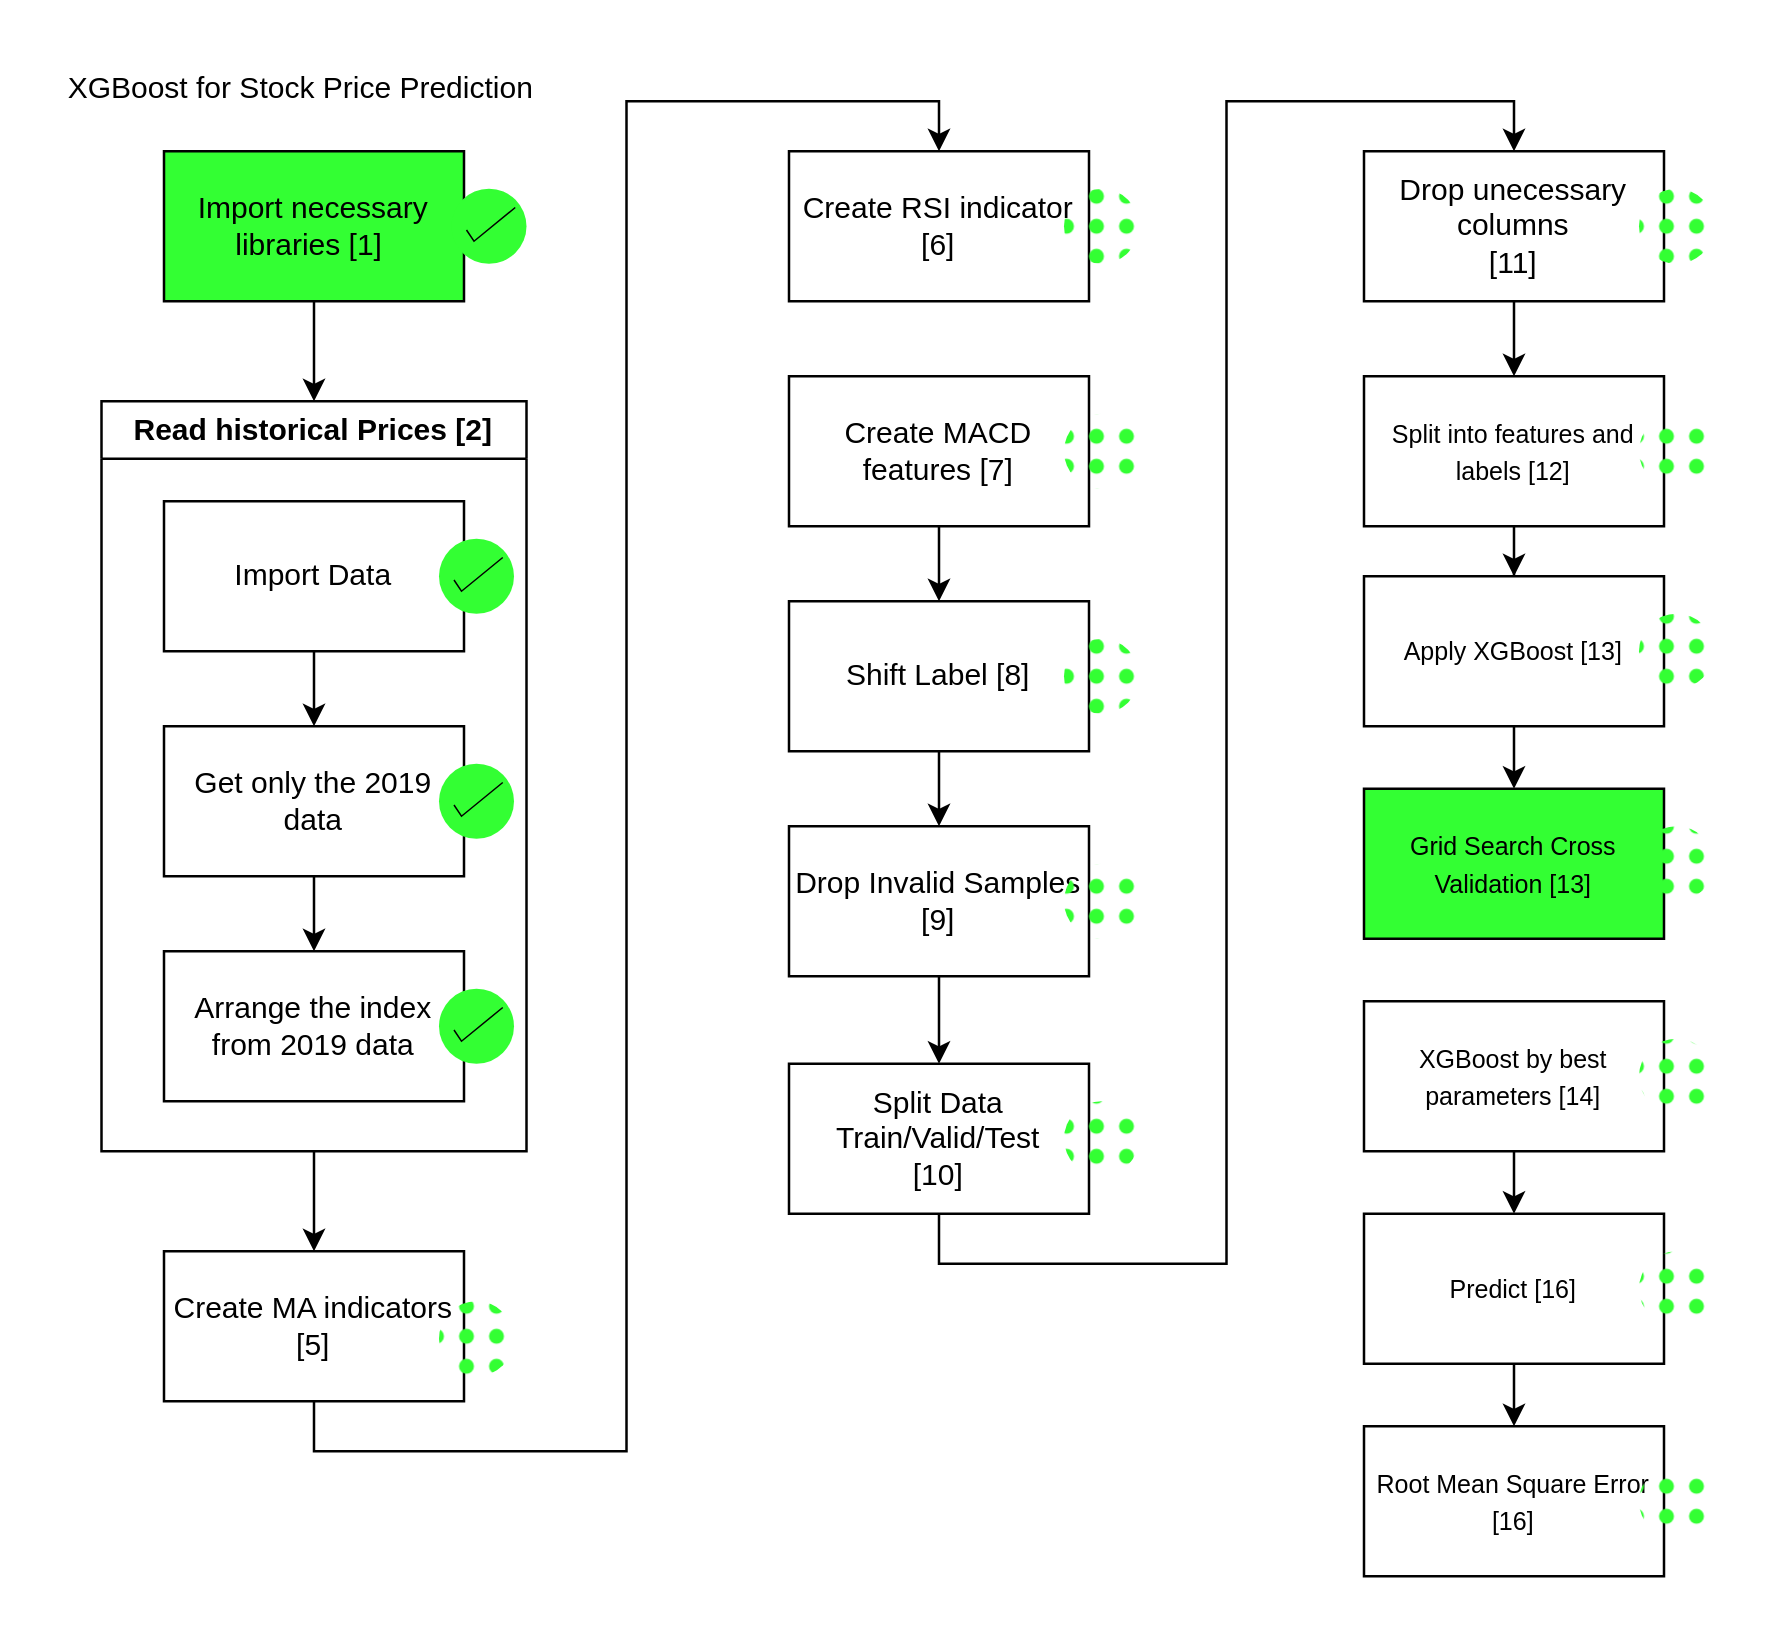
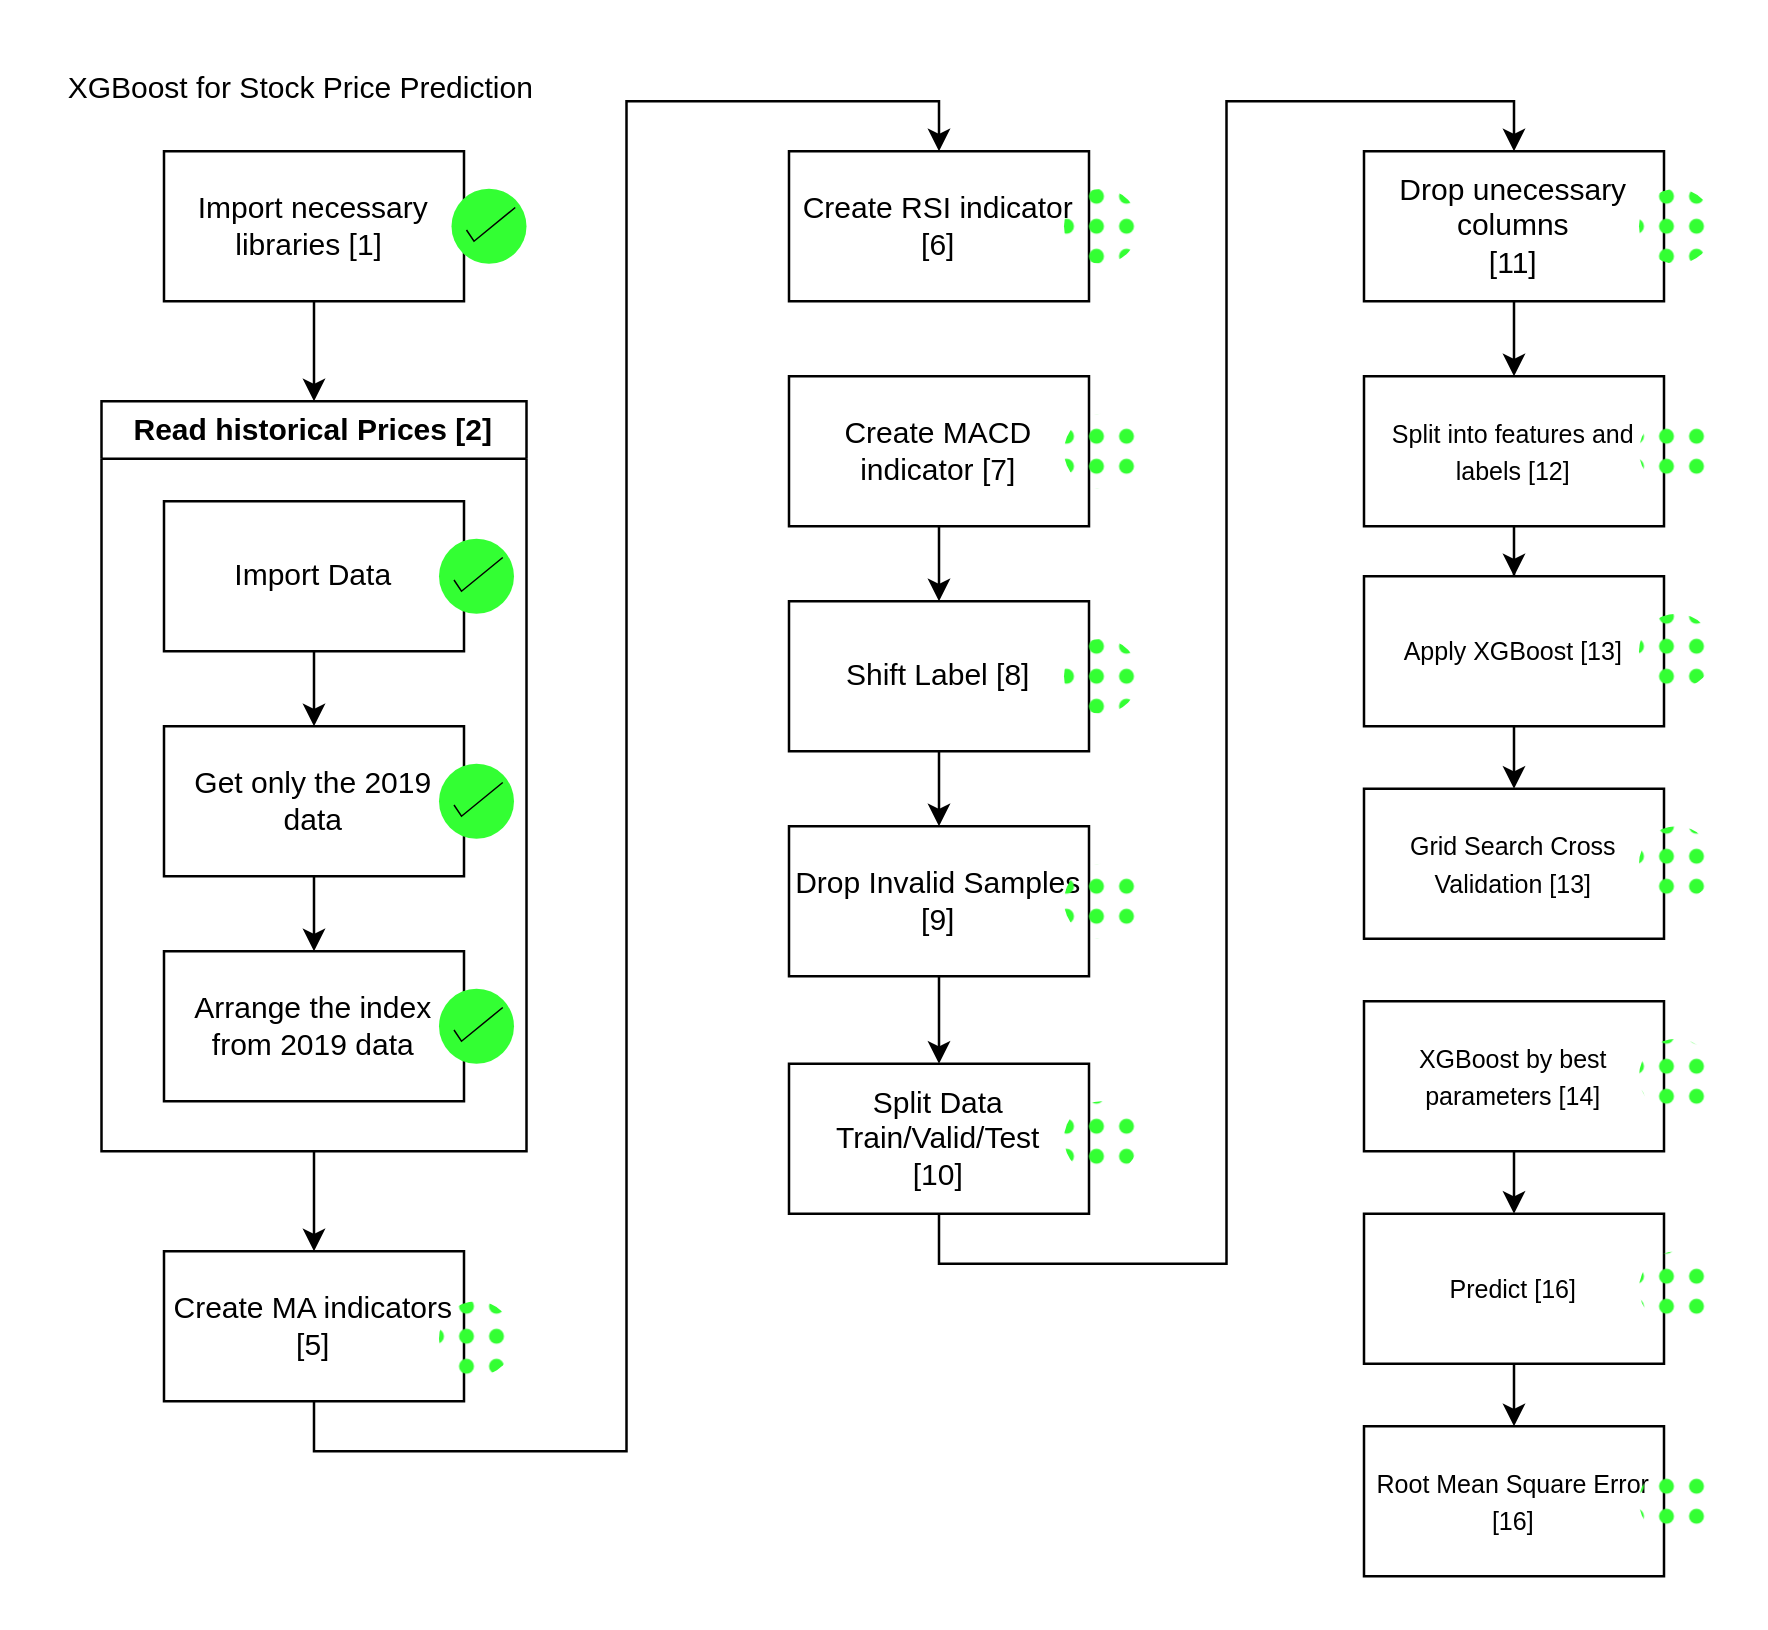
- <mxCell id="14" value="Import necessary libraries [1]&amp;nbsp;" style="rounded=0;whiteSpace=wrap;html=1;points=[[0,0,0,0,0],[0,0.25,0,0,0],[0,0.5,0,0,0],[0,0.75,0,0,0],[0,1,0,0,0],[0.25,0,0,0,0],[0.25,1,0,0,0],[0.5,0,0,0,0],[0.5,1,0,0,0],[0.75,0,0,0,0],[0.75,1,0,0,0],[1,0,0,0,0],[1,0.25,0,0,0],[1,0.5,0,0,0],[1,0.75,0,0,0],[1,1,0,0,0]];fillColor=#33ff33;" parent="1" vertex="1"><mxGeometry x="65" y="60" width="120" height="60" as="geometry" /></mxCell>
+ <mxCell id="14" value="Import necessary libraries [1]&amp;nbsp;" style="rounded=0;whiteSpace=wrap;html=1;points=[[0,0,0,0,0],[0,0.25,0,0,0],[0,0.5,0,0,0],[0,0.75,0,0,0],[0,1,0,0,0],[0.25,0,0,0,0],[0.25,1,0,0,0],[0.5,0,0,0,0],[0.5,1,0,0,0],[0.75,0,0,0,0],[0.75,1,0,0,0],[1,0,0,0,0],[1,0.25,0,0,0],[1,0.5,0,0,0],[1,0.75,0,0,0],[1,1,0,0,0]];" parent="1" vertex="1"><mxGeometry x="65" y="60" width="120" height="60" as="geometry" /></mxCell>
- <mxCell id="19" value="Create MACD features [7]" style="rounded=0;whiteSpace=wrap;html=1;points=[[0,0,0,0,0],[0,0.25,0,0,0],[0,0.5,0,0,0],[0,0.75,0,0,0],[0,1,0,0,0],[0.25,0,0,0,0],[0.25,1,0,0,0],[0.5,0,0,0,0],[0.5,1,0,0,0],[0.75,0,0,0,0],[0.75,1,0,0,0],[1,0,0,0,0],[1,0.25,0,0,0],[1,0.5,0,0,0],[1,0.75,0,0,0],[1,1,0,0,0]];" parent="1" vertex="1"><mxGeometry x="315" y="150" width="120" height="60" as="geometry" /></mxCell>
+ <mxCell id="19" value="Create MACD indicator [7]" style="rounded=0;whiteSpace=wrap;html=1;points=[[0,0,0,0,0],[0,0.25,0,0,0],[0,0.5,0,0,0],[0,0.75,0,0,0],[0,1,0,0,0],[0.25,0,0,0,0],[0.25,1,0,0,0],[0.5,0,0,0,0],[0.5,1,0,0,0],[0.75,0,0,0,0],[0.75,1,0,0,0],[1,0,0,0,0],[1,0.25,0,0,0],[1,0.5,0,0,0],[1,0.75,0,0,0],[1,1,0,0,0]];" parent="1" vertex="1"><mxGeometry x="315" y="150" width="120" height="60" as="geometry" /></mxCell>
- <mxCell id="39" value="&lt;font style=&quot;font-size: 10px;&quot;&gt;Grid Search Cross Validation [13]&lt;/font&gt;" style="rounded=0;whiteSpace=wrap;html=1;points=[[0,0,0,0,0],[0,0.25,0,0,0],[0,0.5,0,0,0],[0,0.75,0,0,0],[0,1,0,0,0],[0.25,0,0,0,0],[0.25,1,0,0,0],[0.5,0,0,0,0],[0.5,1,0,0,0],[0.75,0,0,0,0],[0.75,1,0,0,0],[1,0,0,0,0],[1,0.25,0,0,0],[1,0.5,0,0,0],[1,0.75,0,0,0],[1,1,0,0,0]];fillColor=#33ff33;" parent="1" vertex="1"><mxGeometry x="545" y="315" width="120" height="60" as="geometry" /></mxCell>
+ <mxCell id="39" value="&lt;font style=&quot;font-size: 10px;&quot;&gt;Grid Search Cross Validation [13]&lt;/font&gt;" style="rounded=0;whiteSpace=wrap;html=1;points=[[0,0,0,0,0],[0,0.25,0,0,0],[0,0.5,0,0,0],[0,0.75,0,0,0],[0,1,0,0,0],[0.25,0,0,0,0],[0.25,1,0,0,0],[0.5,0,0,0,0],[0.5,1,0,0,0],[0.75,0,0,0,0],[0.75,1,0,0,0],[1,0,0,0,0],[1,0.25,0,0,0],[1,0.5,0,0,0],[1,0.75,0,0,0],[1,1,0,0,0]];" parent="1" vertex="1"><mxGeometry x="545" y="315" width="120" height="60" as="geometry" /></mxCell>
